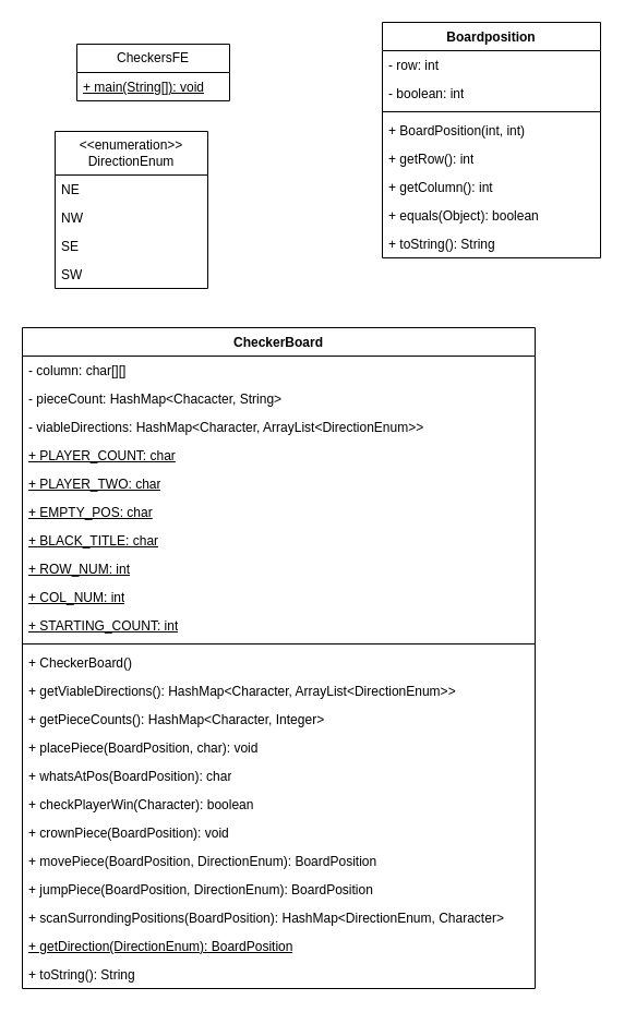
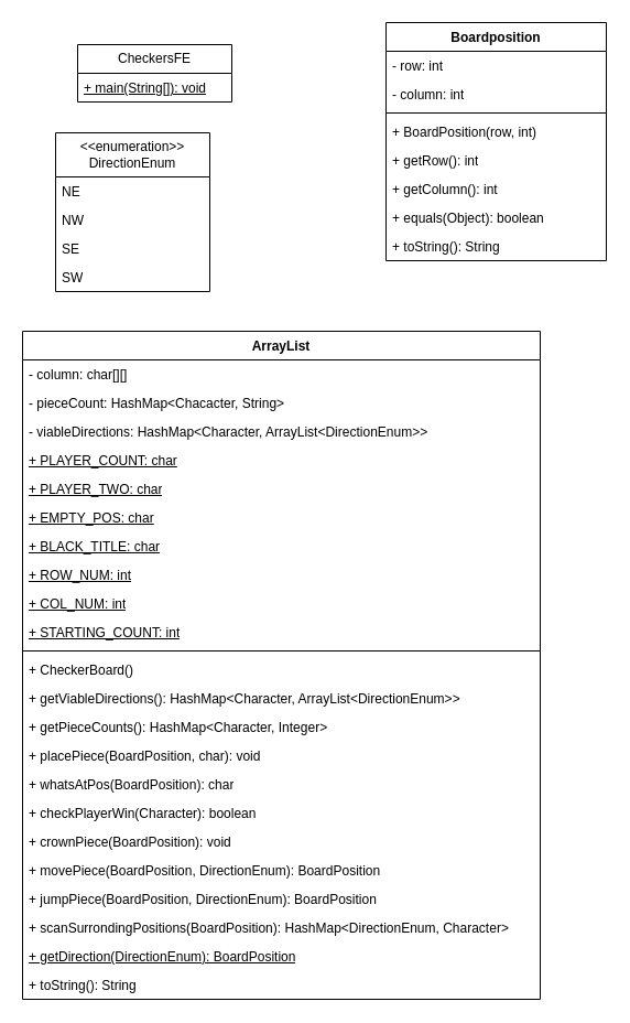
- <mxCell id="4" value="- boolean: int" style="text;strokeColor=none;fillColor=none;align=left;verticalAlign=top;spacingLeft=4;spacingRight=4;overflow=hidden;rotatable=0;points=[[0,0.5],[1,0.5]];portConstraint=eastwest;whiteSpace=wrap;html=1;" parent="2" vertex="1"><mxGeometry y="52" width="200" height="26" as="geometry" /></mxCell>
+ <mxCell id="4" value="- column: int" style="text;strokeColor=none;fillColor=none;align=left;verticalAlign=top;spacingLeft=4;spacingRight=4;overflow=hidden;rotatable=0;points=[[0,0.5],[1,0.5]];portConstraint=eastwest;whiteSpace=wrap;html=1;" parent="2" vertex="1"><mxGeometry y="52" width="200" height="26" as="geometry" /></mxCell>
- <mxCell id="6" value="+ BoardPosition(int, int)" style="text;strokeColor=none;fillColor=none;align=left;verticalAlign=top;spacingLeft=4;spacingRight=4;overflow=hidden;rotatable=0;points=[[0,0.5],[1,0.5]];portConstraint=eastwest;whiteSpace=wrap;html=1;" parent="2" vertex="1"><mxGeometry y="86" width="200" height="26" as="geometry" /></mxCell>
+ <mxCell id="6" value="+ BoardPosition(row, int)" style="text;strokeColor=none;fillColor=none;align=left;verticalAlign=top;spacingLeft=4;spacingRight=4;overflow=hidden;rotatable=0;points=[[0,0.5],[1,0.5]];portConstraint=eastwest;whiteSpace=wrap;html=1;" parent="2" vertex="1"><mxGeometry y="86" width="200" height="26" as="geometry" /></mxCell>
- <mxCell id="11" value="CheckerBoard" style="swimlane;fontStyle=1;align=center;verticalAlign=top;childLayout=stackLayout;horizontal=1;startSize=26;horizontalStack=0;resizeParent=1;resizeParentMax=0;resizeLast=0;collapsible=1;marginBottom=0;whiteSpace=wrap;html=1;" parent="1" vertex="1"><mxGeometry x="20" y="300" width="470" height="606" as="geometry" /></mxCell>
+ <mxCell id="11" value="ArrayList" style="swimlane;fontStyle=1;align=center;verticalAlign=top;childLayout=stackLayout;horizontal=1;startSize=26;horizontalStack=0;resizeParent=1;resizeParentMax=0;resizeLast=0;collapsible=1;marginBottom=0;whiteSpace=wrap;html=1;" parent="1" vertex="1"><mxGeometry x="20" y="300" width="470" height="606" as="geometry" /></mxCell>
